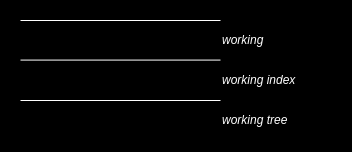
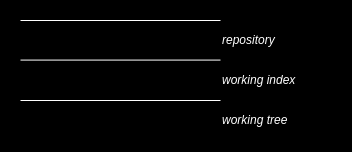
- <mxCell id="7" value="&lt;i&gt;working&lt;/i&gt;" style="text;html=1;strokeColor=none;fillColor=none;align=left;verticalAlign=middle;whiteSpace=wrap;rounded=0;fontColor=#FFFFFF;" vertex="1" parent="1"><mxGeometry x="220" y="30" width="110" height="20" as="geometry" /></mxCell>
+ <mxCell id="7" value="&lt;i&gt;repository&lt;/i&gt;" style="text;html=1;strokeColor=none;fillColor=none;align=left;verticalAlign=middle;whiteSpace=wrap;rounded=0;fontColor=#FFFFFF;" vertex="1" parent="1"><mxGeometry x="220" y="30" width="110" height="20" as="geometry" /></mxCell>
